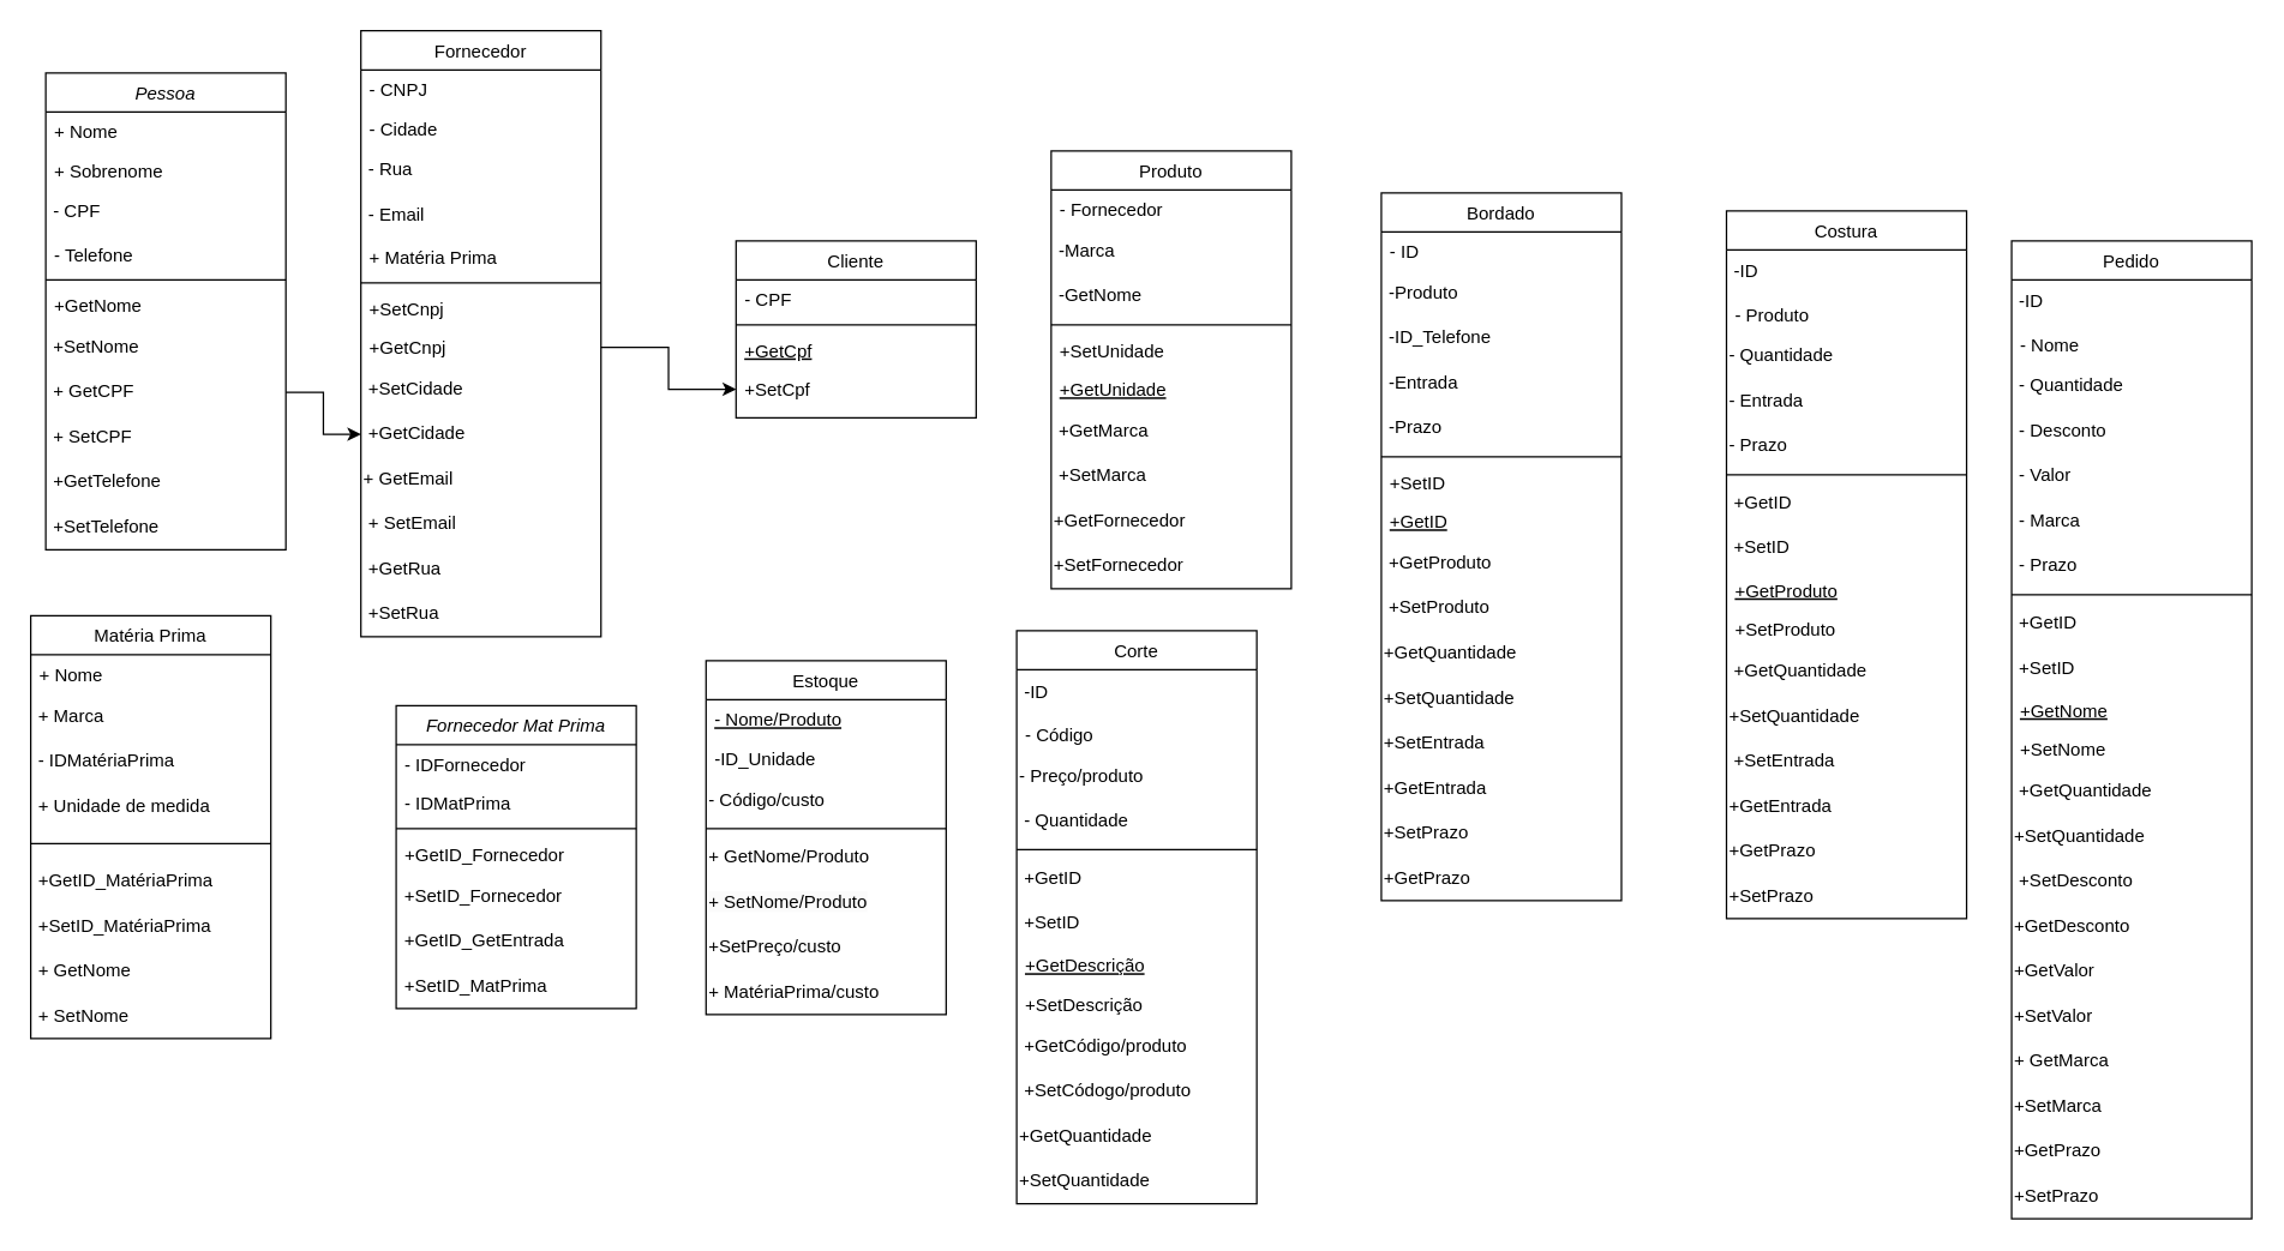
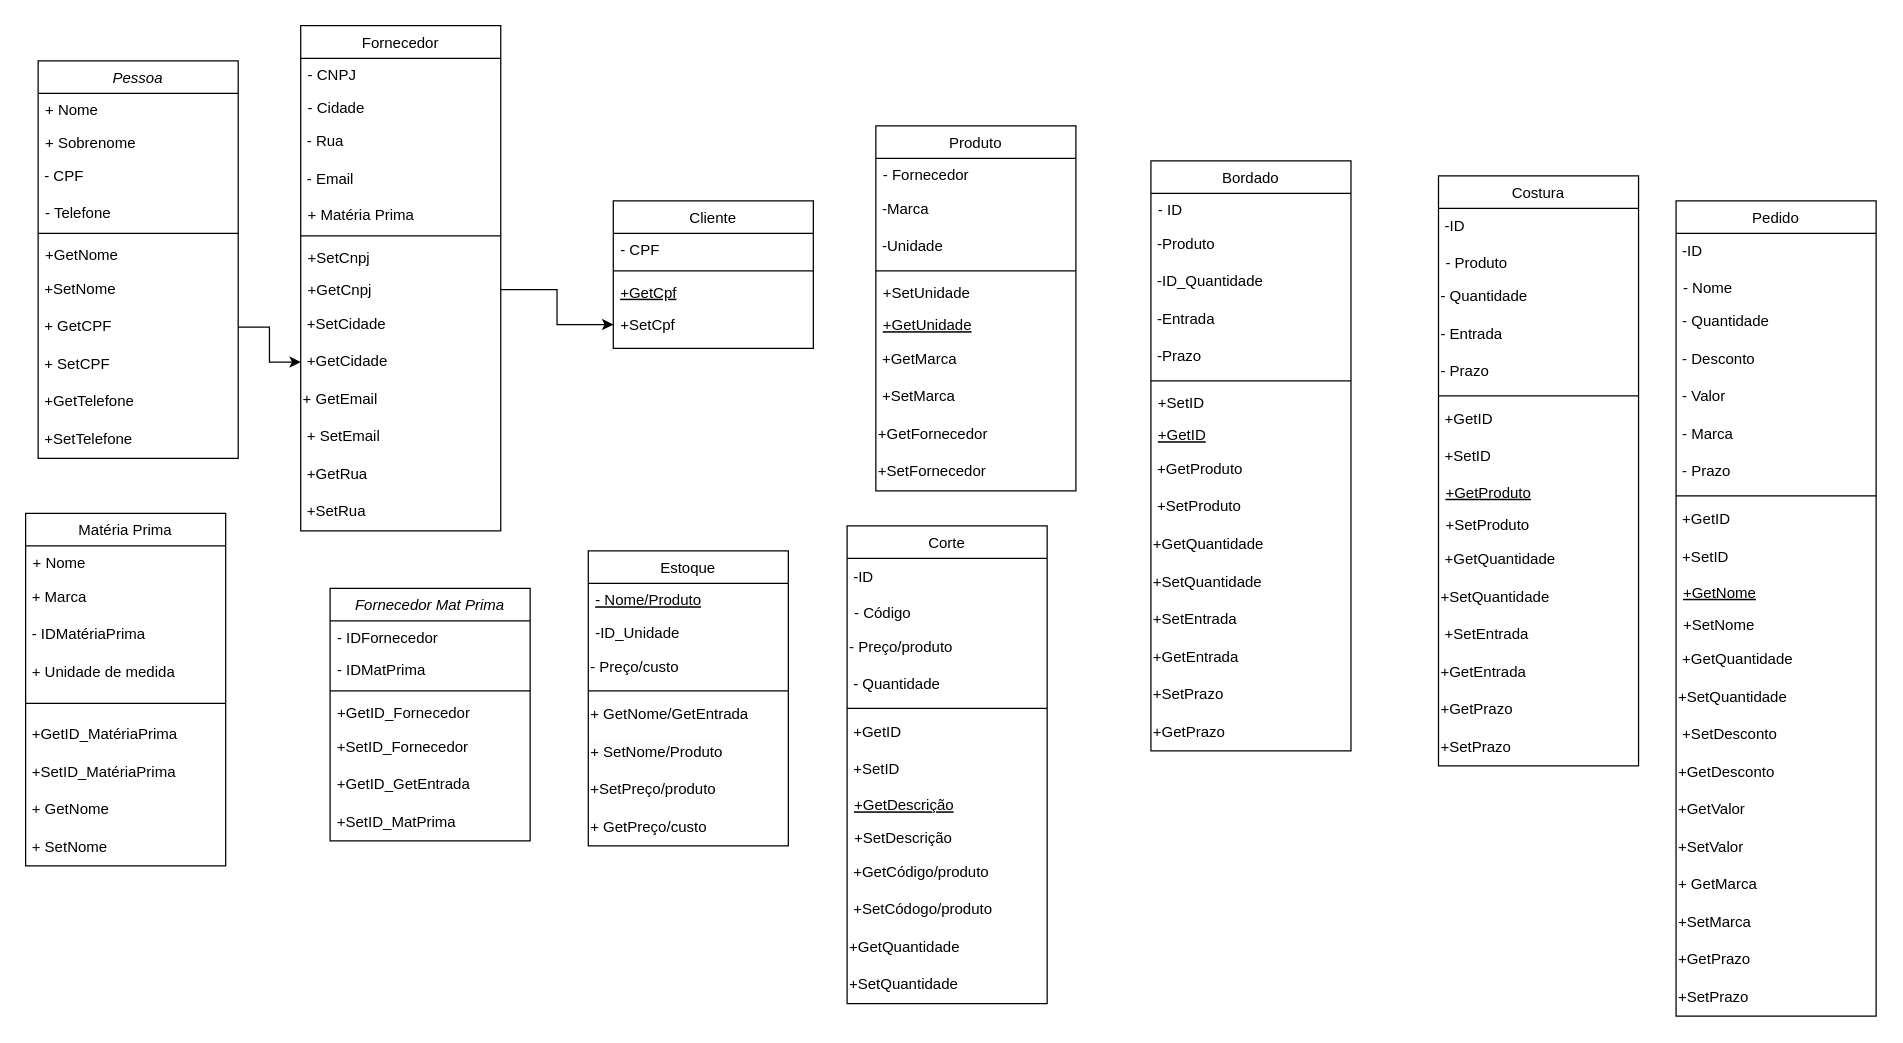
- <mxCell id="81" value="&amp;nbsp;-GetNome" style="text;html=1;align=left;verticalAlign=middle;whiteSpace=wrap;rounded=0;" parent="78" vertex="1"><mxGeometry y="82" width="160" height="30" as="geometry" /></mxCell>
+ <mxCell id="81" value="&amp;nbsp;-Unidade" style="text;html=1;align=left;verticalAlign=middle;whiteSpace=wrap;rounded=0;" parent="78" vertex="1"><mxGeometry y="82" width="160" height="30" as="geometry" /></mxCell>
- <mxCell id="92" value="&amp;nbsp;-ID_Telefone" style="text;html=1;align=left;verticalAlign=middle;whiteSpace=wrap;rounded=0;" parent="89" vertex="1"><mxGeometry y="82" width="160" height="30" as="geometry" /></mxCell>
+ <mxCell id="92" value="&amp;nbsp;-ID_Quantidade" style="text;html=1;align=left;verticalAlign=middle;whiteSpace=wrap;rounded=0;" parent="89" vertex="1"><mxGeometry y="82" width="160" height="30" as="geometry" /></mxCell>
- <mxCell id="55" value="- Código/custo" style="text;html=1;align=left;verticalAlign=middle;whiteSpace=wrap;rounded=0;" parent="52" vertex="1"><mxGeometry y="78" width="160" height="30" as="geometry" /></mxCell>
+ <mxCell id="55" value="- Preço/custo" style="text;html=1;align=left;verticalAlign=middle;whiteSpace=wrap;rounded=0;" parent="52" vertex="1"><mxGeometry y="78" width="160" height="30" as="geometry" /></mxCell>
- <mxCell id="57" value="+ GetNome/Produto" style="text;html=1;align=left;verticalAlign=middle;whiteSpace=wrap;rounded=0;" parent="52" vertex="1"><mxGeometry y="116" width="160" height="30" as="geometry" /></mxCell>
+ <mxCell id="57" value="+ GetNome/GetEntrada" style="text;html=1;align=left;verticalAlign=middle;whiteSpace=wrap;rounded=0;" parent="52" vertex="1"><mxGeometry y="116" width="160" height="30" as="geometry" /></mxCell>
- <mxCell id="59" value="+SetPreço/custo" style="text;html=1;align=left;verticalAlign=middle;whiteSpace=wrap;rounded=0;" parent="52" vertex="1"><mxGeometry y="176" width="160" height="30" as="geometry" /></mxCell>
+ <mxCell id="59" value="+SetPreço/produto" style="text;html=1;align=left;verticalAlign=middle;whiteSpace=wrap;rounded=0;" parent="52" vertex="1"><mxGeometry y="176" width="160" height="30" as="geometry" /></mxCell>
- <mxCell id="60" value="+ MatériaPrima/custo" style="text;html=1;align=left;verticalAlign=middle;whiteSpace=wrap;rounded=0;" parent="52" vertex="1"><mxGeometry y="206" width="160" height="30" as="geometry" /></mxCell>
+ <mxCell id="60" value="+ GetPreço/custo" style="text;html=1;align=left;verticalAlign=middle;whiteSpace=wrap;rounded=0;" parent="52" vertex="1"><mxGeometry y="206" width="160" height="30" as="geometry" /></mxCell>
